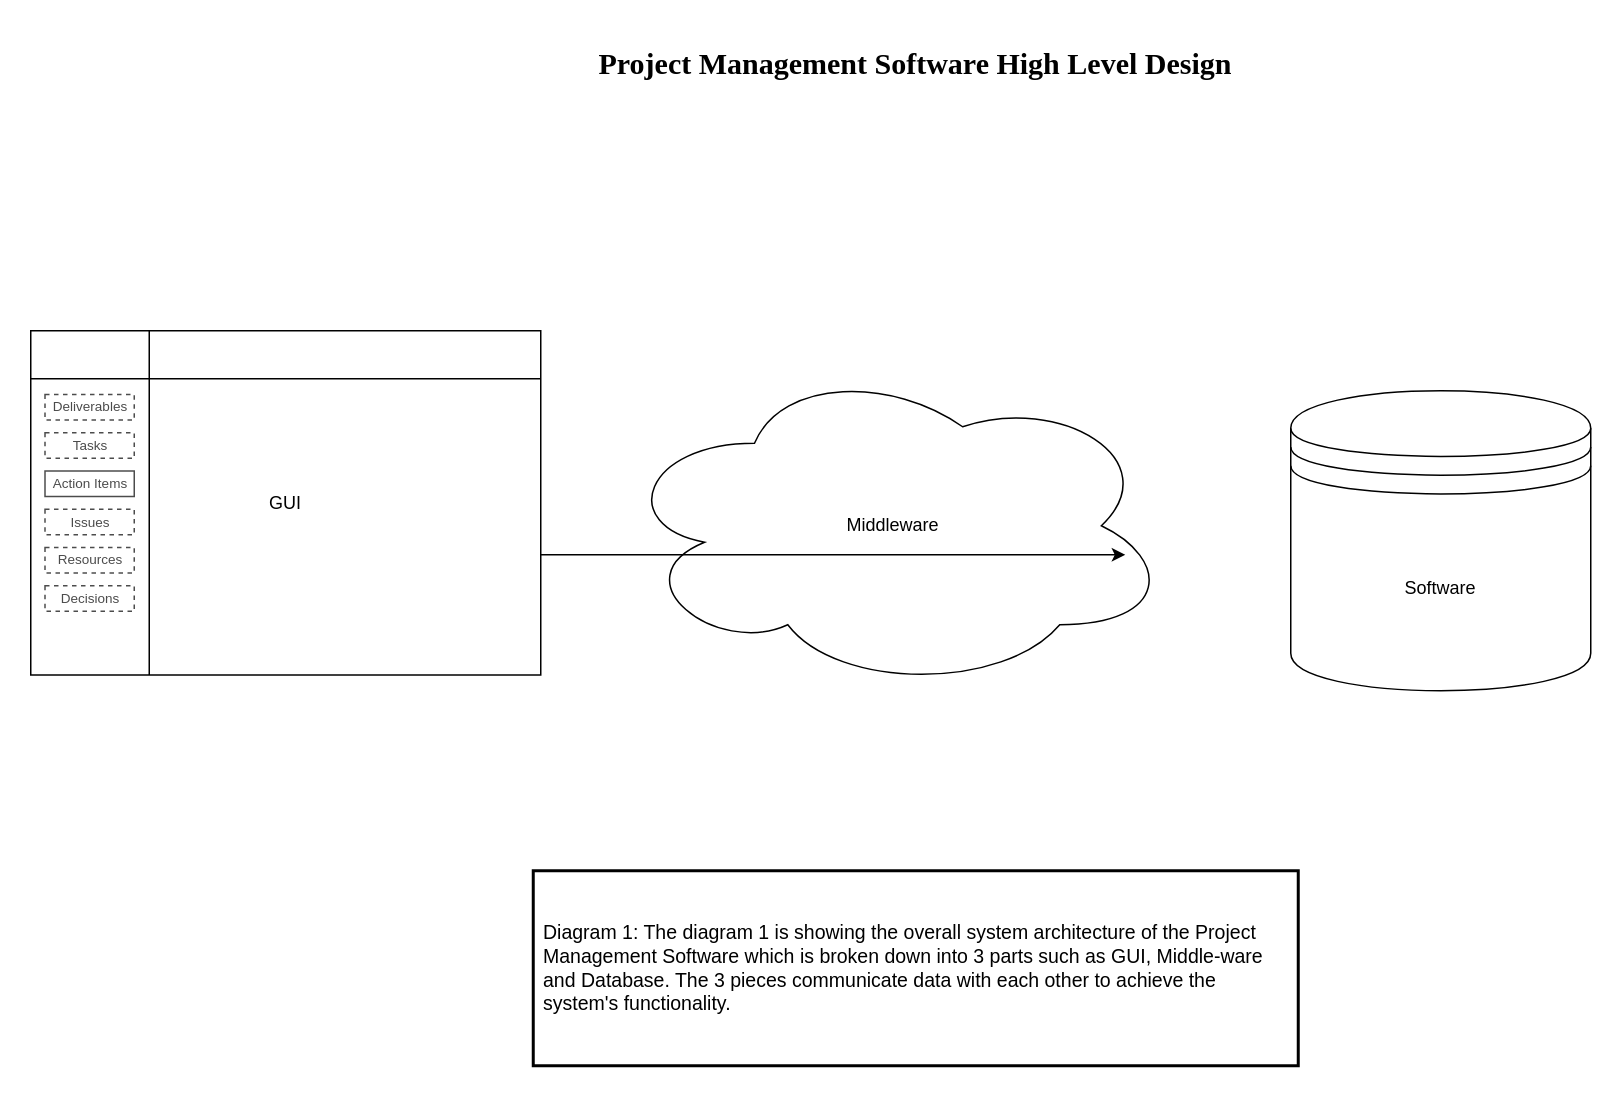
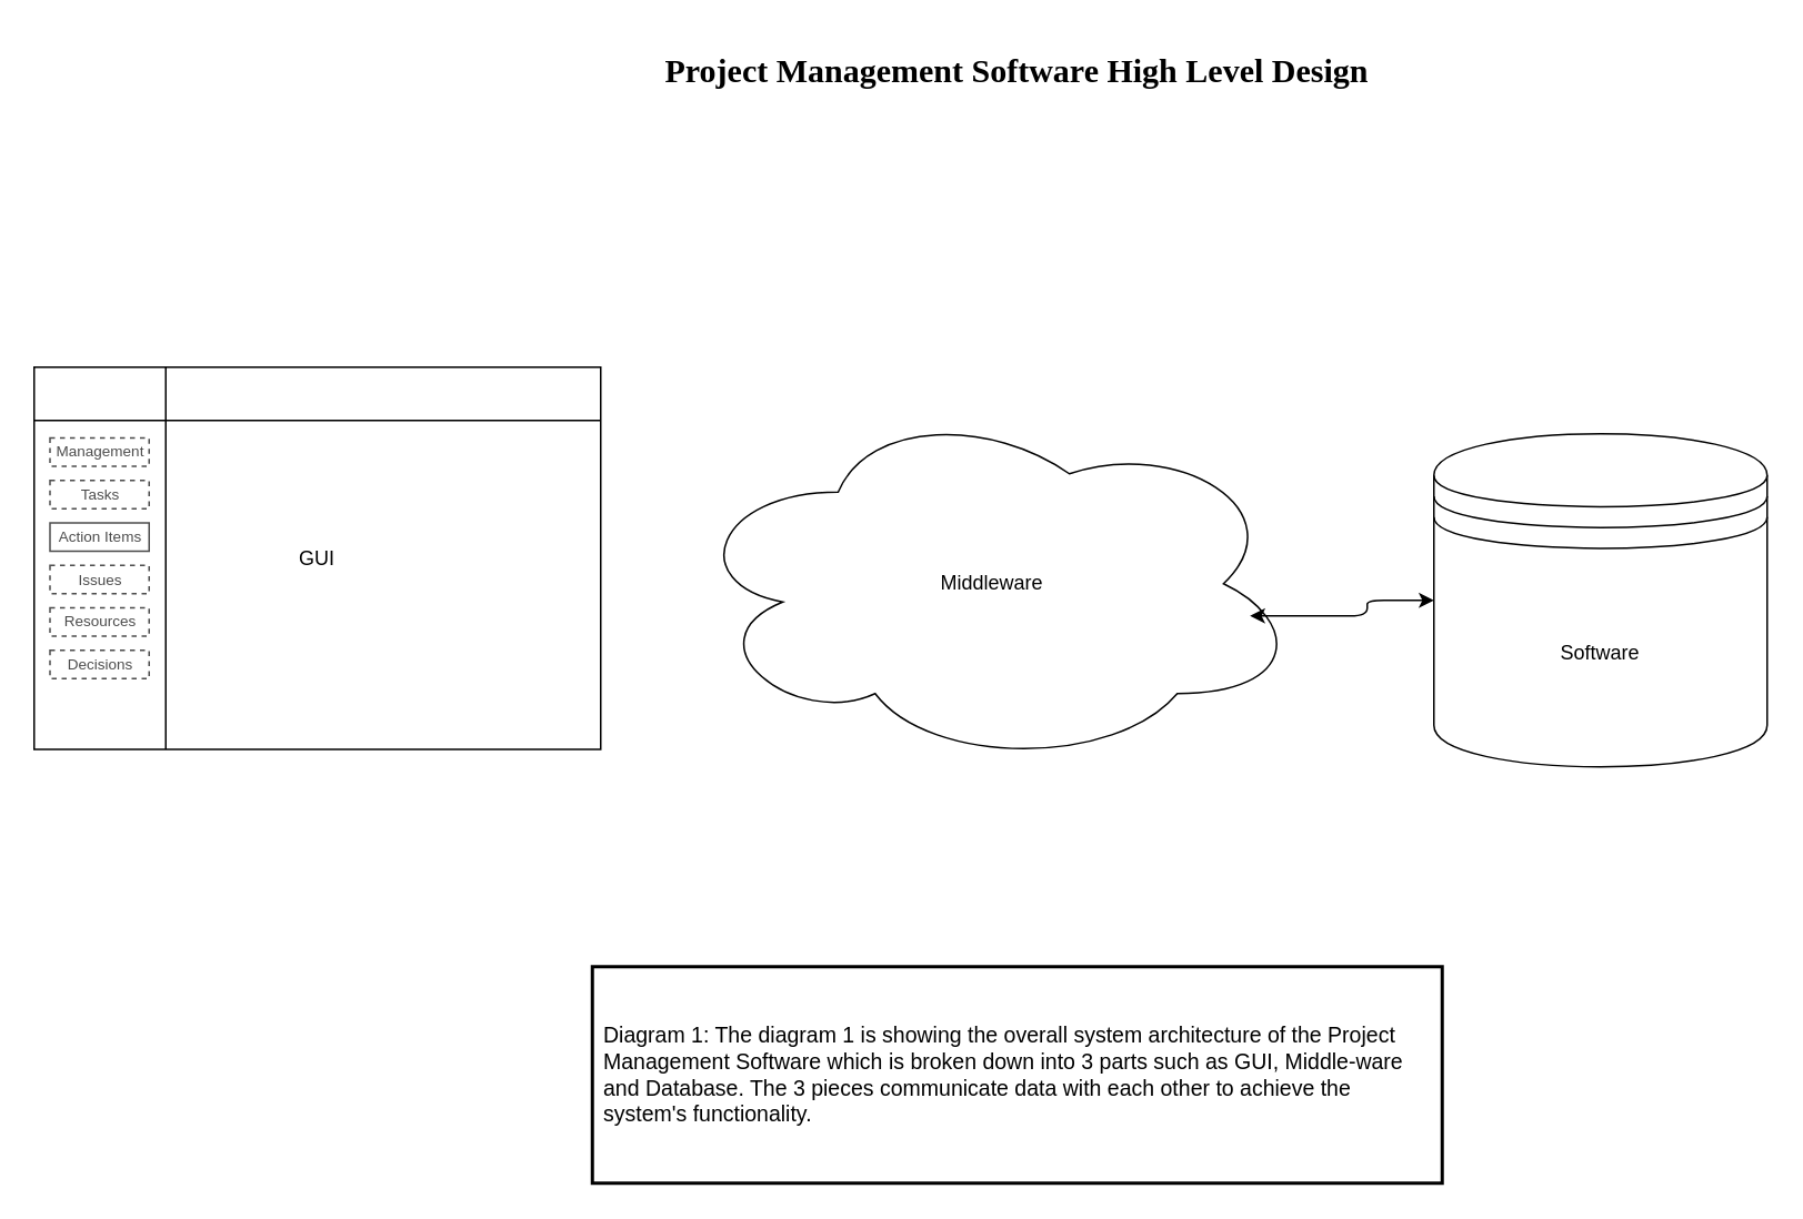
- <mxCell id="8" value="Deliverables" style="rounded=0;whiteSpace=wrap;html=1;opacity=70;strokeColor=#000000;dashed=1;textOpacity=70;horizontal=1;fontSize=9;" parent="7" vertex="1"><mxGeometry width="59.5" height="17" as="geometry" /></mxCell>
+ <mxCell id="8" value="Management" style="rounded=0;whiteSpace=wrap;html=1;opacity=70;strokeColor=#000000;dashed=1;textOpacity=70;horizontal=1;fontSize=9;" parent="7" vertex="1"><mxGeometry width="59.5" height="17" as="geometry" /></mxCell>
- <mxCell id="4" value="" style="endArrow=classic;startArrow=classic;html=1;exitX=0.918;exitY=0.588;exitDx=0;exitDy=0;exitPerimeter=0;edgeStyle=orthogonalEdgeStyle;" parent="1" source="2" target="12" edge="1"><mxGeometry width="50" height="50" relative="1" as="geometry"><mxPoint x="480" y="440" as="sourcePoint" /><mxPoint x="530" y="390" as="targetPoint" /></mxGeometry></mxCell>
+ <mxCell id="4" value="" style="endArrow=classic;startArrow=classic;html=1;exitX=0.918;exitY=0.588;exitDx=0;exitDy=0;exitPerimeter=0;edgeStyle=orthogonalEdgeStyle;" parent="1" source="2" target="3" edge="1"><mxGeometry width="50" height="50" relative="1" as="geometry"><mxPoint x="480" y="440" as="sourcePoint" /><mxPoint x="530" y="390" as="targetPoint" /></mxGeometry></mxCell>
